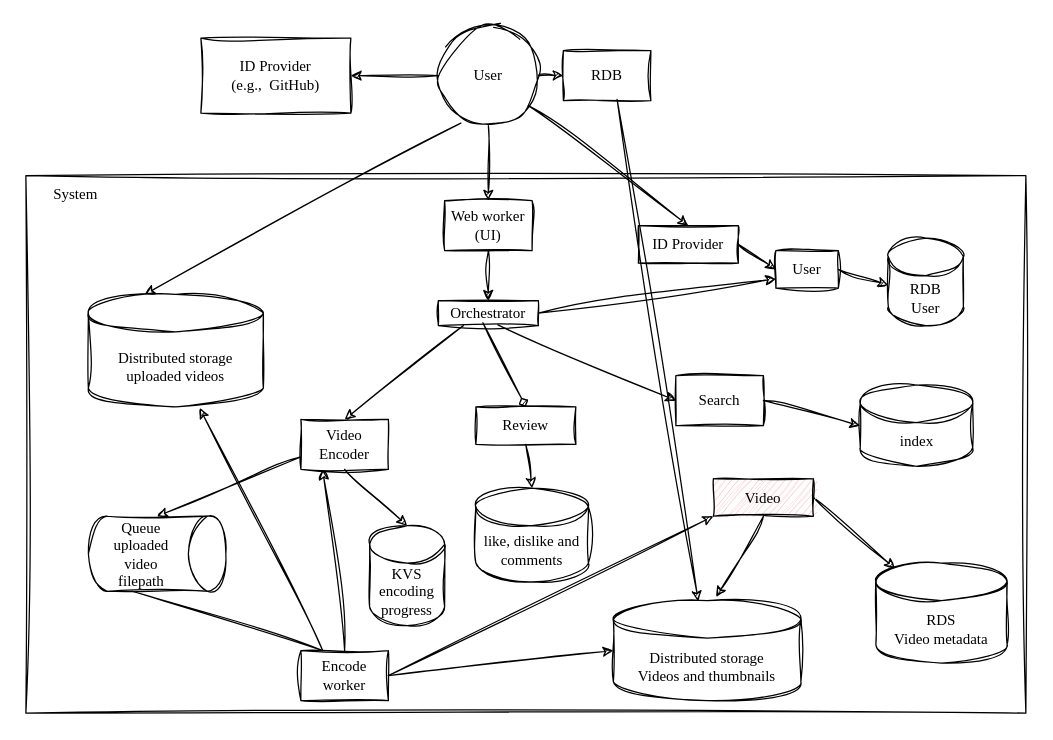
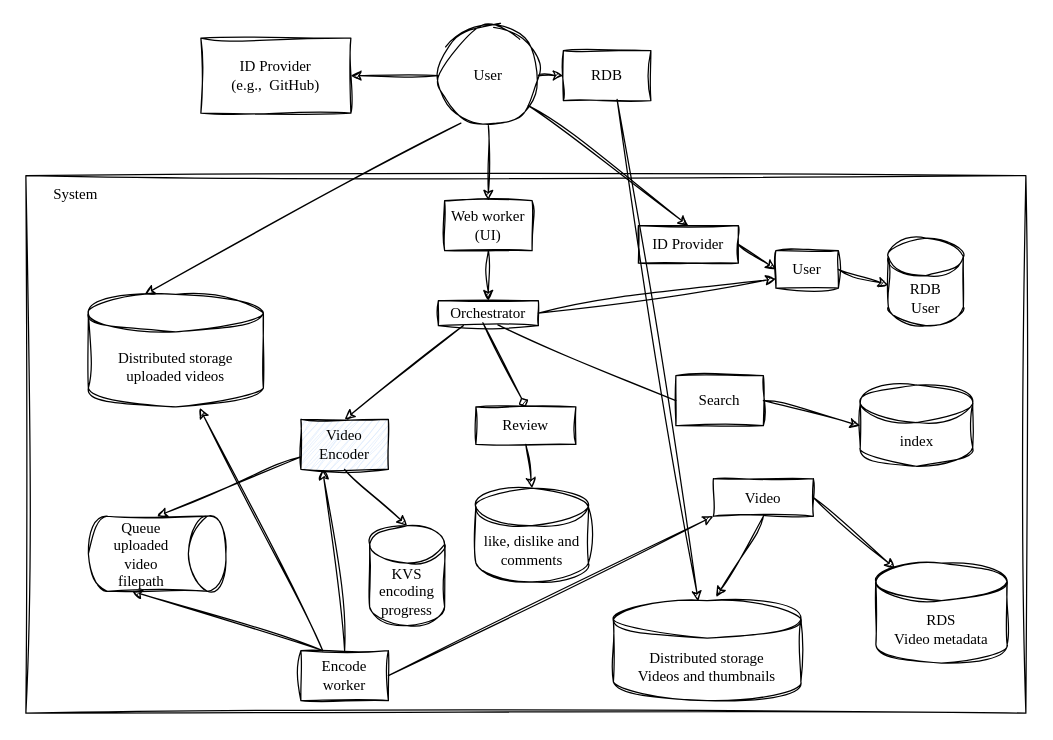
- <mxCell id="33" value="" style="endArrow=classic;html=1;rounded=0;sketch=1;hachureGap=4;jiggle=2;curveFitting=1;fontFamily=Architects Daughter;fontSource=https://fonts.googleapis.com/css?family=Architects+Daughter;exitX=0.595;exitY=0.971;exitDx=0;exitDy=0;exitPerimeter=0;entryX=0;entryY=0.5;entryDx=0;entryDy=0;" parent="1" source="32" target="14" edge="1"><mxGeometry width="50" height="50" relative="1" as="geometry"><mxPoint x="-20" y="240" as="sourcePoint" /><mxPoint x="540" y="339" as="targetPoint" /></mxGeometry></mxCell>
+ <mxCell id="33" value="" style="endArrow=none;html=1;rounded=0;sketch=1;hachureGap=4;jiggle=2;curveFitting=1;fontFamily=Architects Daughter;fontSource=https://fonts.googleapis.com/css?family=Architects+Daughter;exitX=0.595;exitY=0.971;exitDx=0;exitDy=0;exitPerimeter=0;entryX=0;entryY=0.5;entryDx=0;entryDy=0;" parent="1" source="32" target="14" edge="1"><mxGeometry width="50" height="50" relative="1" as="geometry"><mxPoint x="-20" y="240" as="sourcePoint" /><mxPoint x="540" y="339" as="targetPoint" /></mxGeometry></mxCell>
- <mxCell id="21" value="Video Encoder" style="rounded=0;whiteSpace=wrap;html=1;sketch=1;hachureGap=4;jiggle=2;curveFitting=1;fontFamily=Architects Daughter;fontSource=https://fonts.googleapis.com/css?family=Architects+Daughter;glass=0;labelBackgroundColor=none;" parent="1" vertex="1"><mxGeometry x="240" y="335" width="70" height="40" as="geometry" /></mxCell>
+ <mxCell id="21" value="Video Encoder" style="rounded=0;whiteSpace=wrap;html=1;sketch=1;hachureGap=4;jiggle=2;curveFitting=1;fontFamily=Architects Daughter;fontSource=https://fonts.googleapis.com/css?family=Architects+Daughter;glass=0;labelBackgroundColor=none;fillColor=#dae8fc;" parent="1" vertex="1"><mxGeometry x="240" y="335" width="70" height="40" as="geometry" /></mxCell>
- <mxCell id="40" value="Video" style="rounded=0;whiteSpace=wrap;html=1;sketch=1;hachureGap=4;jiggle=2;curveFitting=1;fontFamily=Architects Daughter;fontSource=https://fonts.googleapis.com/css?family=Architects+Daughter;glass=0;labelBackgroundColor=none;fillColor=#f8cecc;" parent="1" vertex="1"><mxGeometry y="382.5" width="80" height="30" as="geometry" x="570" /></mxCell>
+ <mxCell id="40" value="Video" style="rounded=0;whiteSpace=wrap;html=1;sketch=1;hachureGap=4;jiggle=2;curveFitting=1;fontFamily=Architects Daughter;fontSource=https://fonts.googleapis.com/css?family=Architects+Daughter;glass=0;labelBackgroundColor=none;" parent="1" vertex="1"><mxGeometry y="382.5" width="80" height="30" as="geometry" x="570" /></mxCell>
- <mxCell id="45" value="" style="endArrow=none;html=1;rounded=0;sketch=1;hachureGap=4;jiggle=2;curveFitting=1;fontFamily=Architects Daughter;fontSource=https://fonts.googleapis.com/css?family=Architects+Daughter;entryX=1;entryY=0;entryDx=0;entryDy=75;entryPerimeter=0;exitX=0.25;exitY=0;exitDx=0;exitDy=0;" edge="1" parent="1" source="24" target="43"><mxGeometry width="50" height="50" relative="1" as="geometry"><mxPoint x="0" y="720" as="sourcePoint" /><mxPoint x="-121" y="661" as="targetPoint" /><Array as="points" /></mxGeometry></mxCell>
+ <mxCell id="45" value="" style="endArrow=classic;html=1;rounded=0;sketch=1;hachureGap=4;jiggle=2;curveFitting=1;fontFamily=Architects Daughter;fontSource=https://fonts.googleapis.com/css?family=Architects+Daughter;entryX=1;entryY=0;entryDx=0;entryDy=75;entryPerimeter=0;exitX=0.25;exitY=0;exitDx=0;exitDy=0;" edge="1" parent="1" source="24" target="43"><mxGeometry width="50" height="50" relative="1" as="geometry"><mxPoint x="0" y="720" as="sourcePoint" /><mxPoint x="-121" y="661" as="targetPoint" /><Array as="points" /></mxGeometry></mxCell>
- <mxCell id="47" value="" style="endArrow=classic;html=1;rounded=0;sketch=1;hachureGap=4;jiggle=2;curveFitting=1;fontFamily=Architects Daughter;fontSource=https://fonts.googleapis.com/css?family=Architects+Daughter;entryX=0;entryY=0.5;entryDx=0;entryDy=0;exitX=1;exitY=0.5;exitDx=0;exitDy=0;entryPerimeter=0;" edge="1" parent="1" source="24" target="19"><mxGeometry width="50" height="50" relative="1" as="geometry"><mxPoint x="350" y="640" as="sourcePoint" /><mxPoint x="610" y="513" as="targetPoint" /><Array as="points" /></mxGeometry></mxCell>
